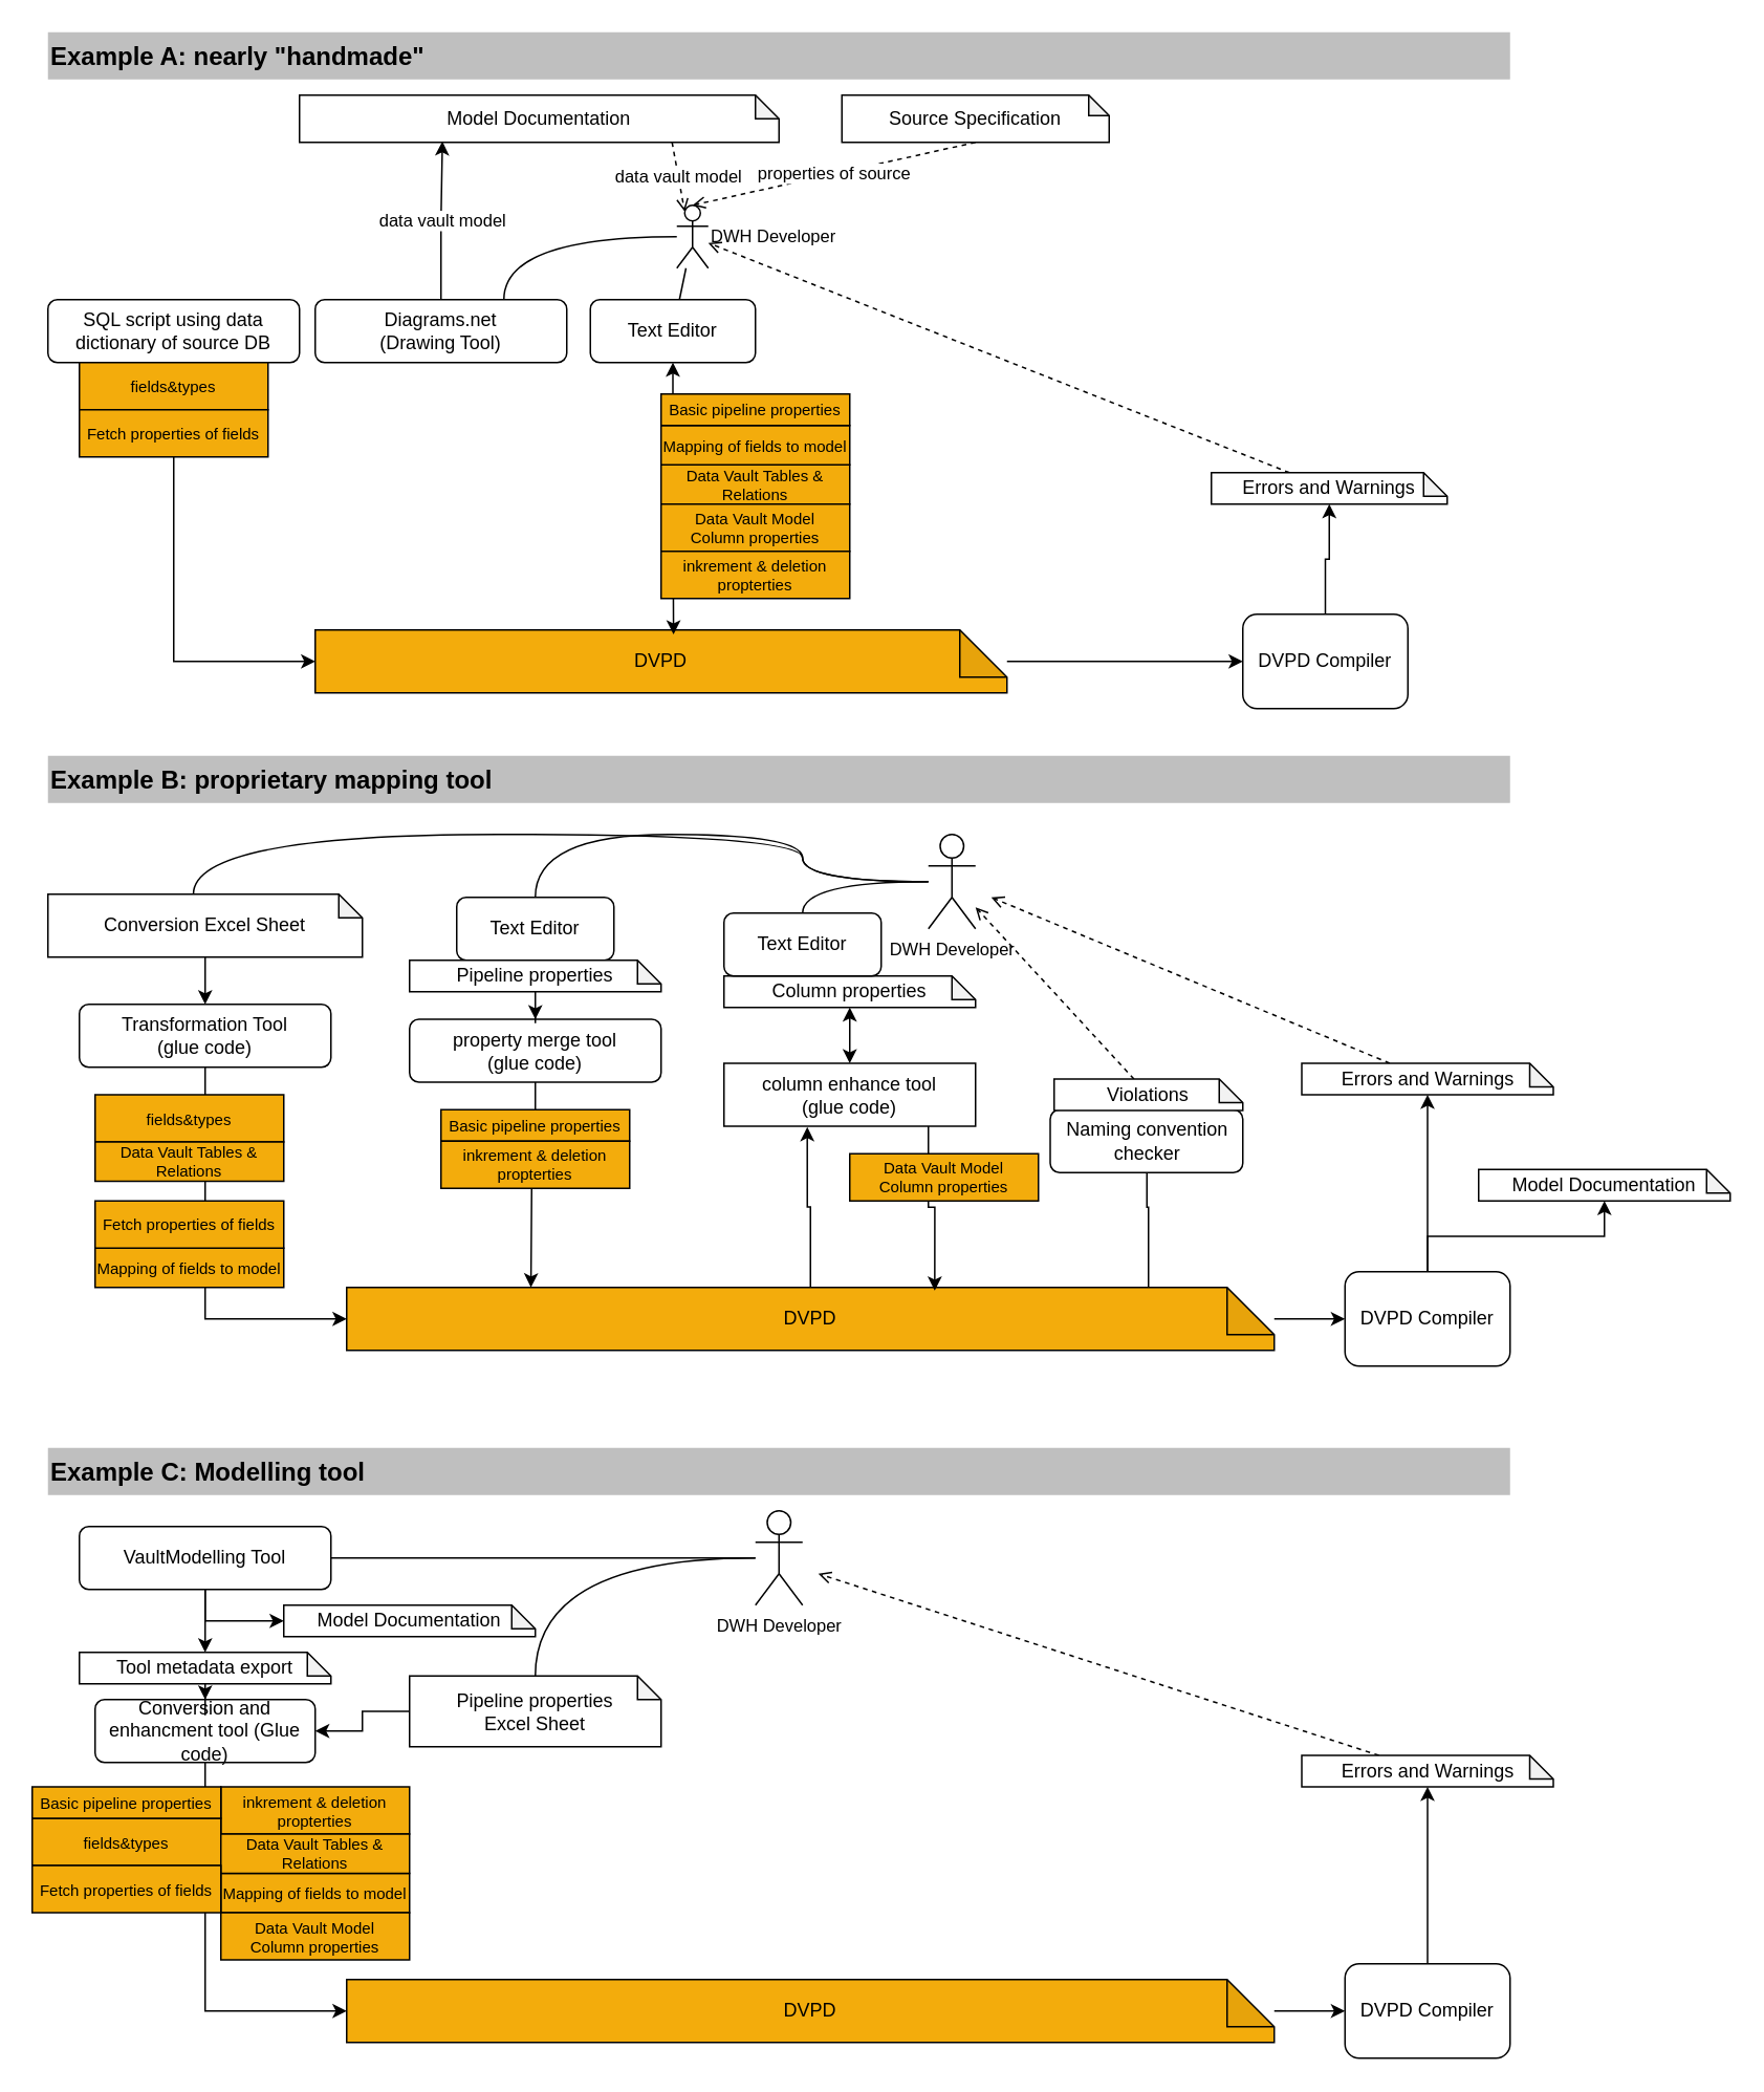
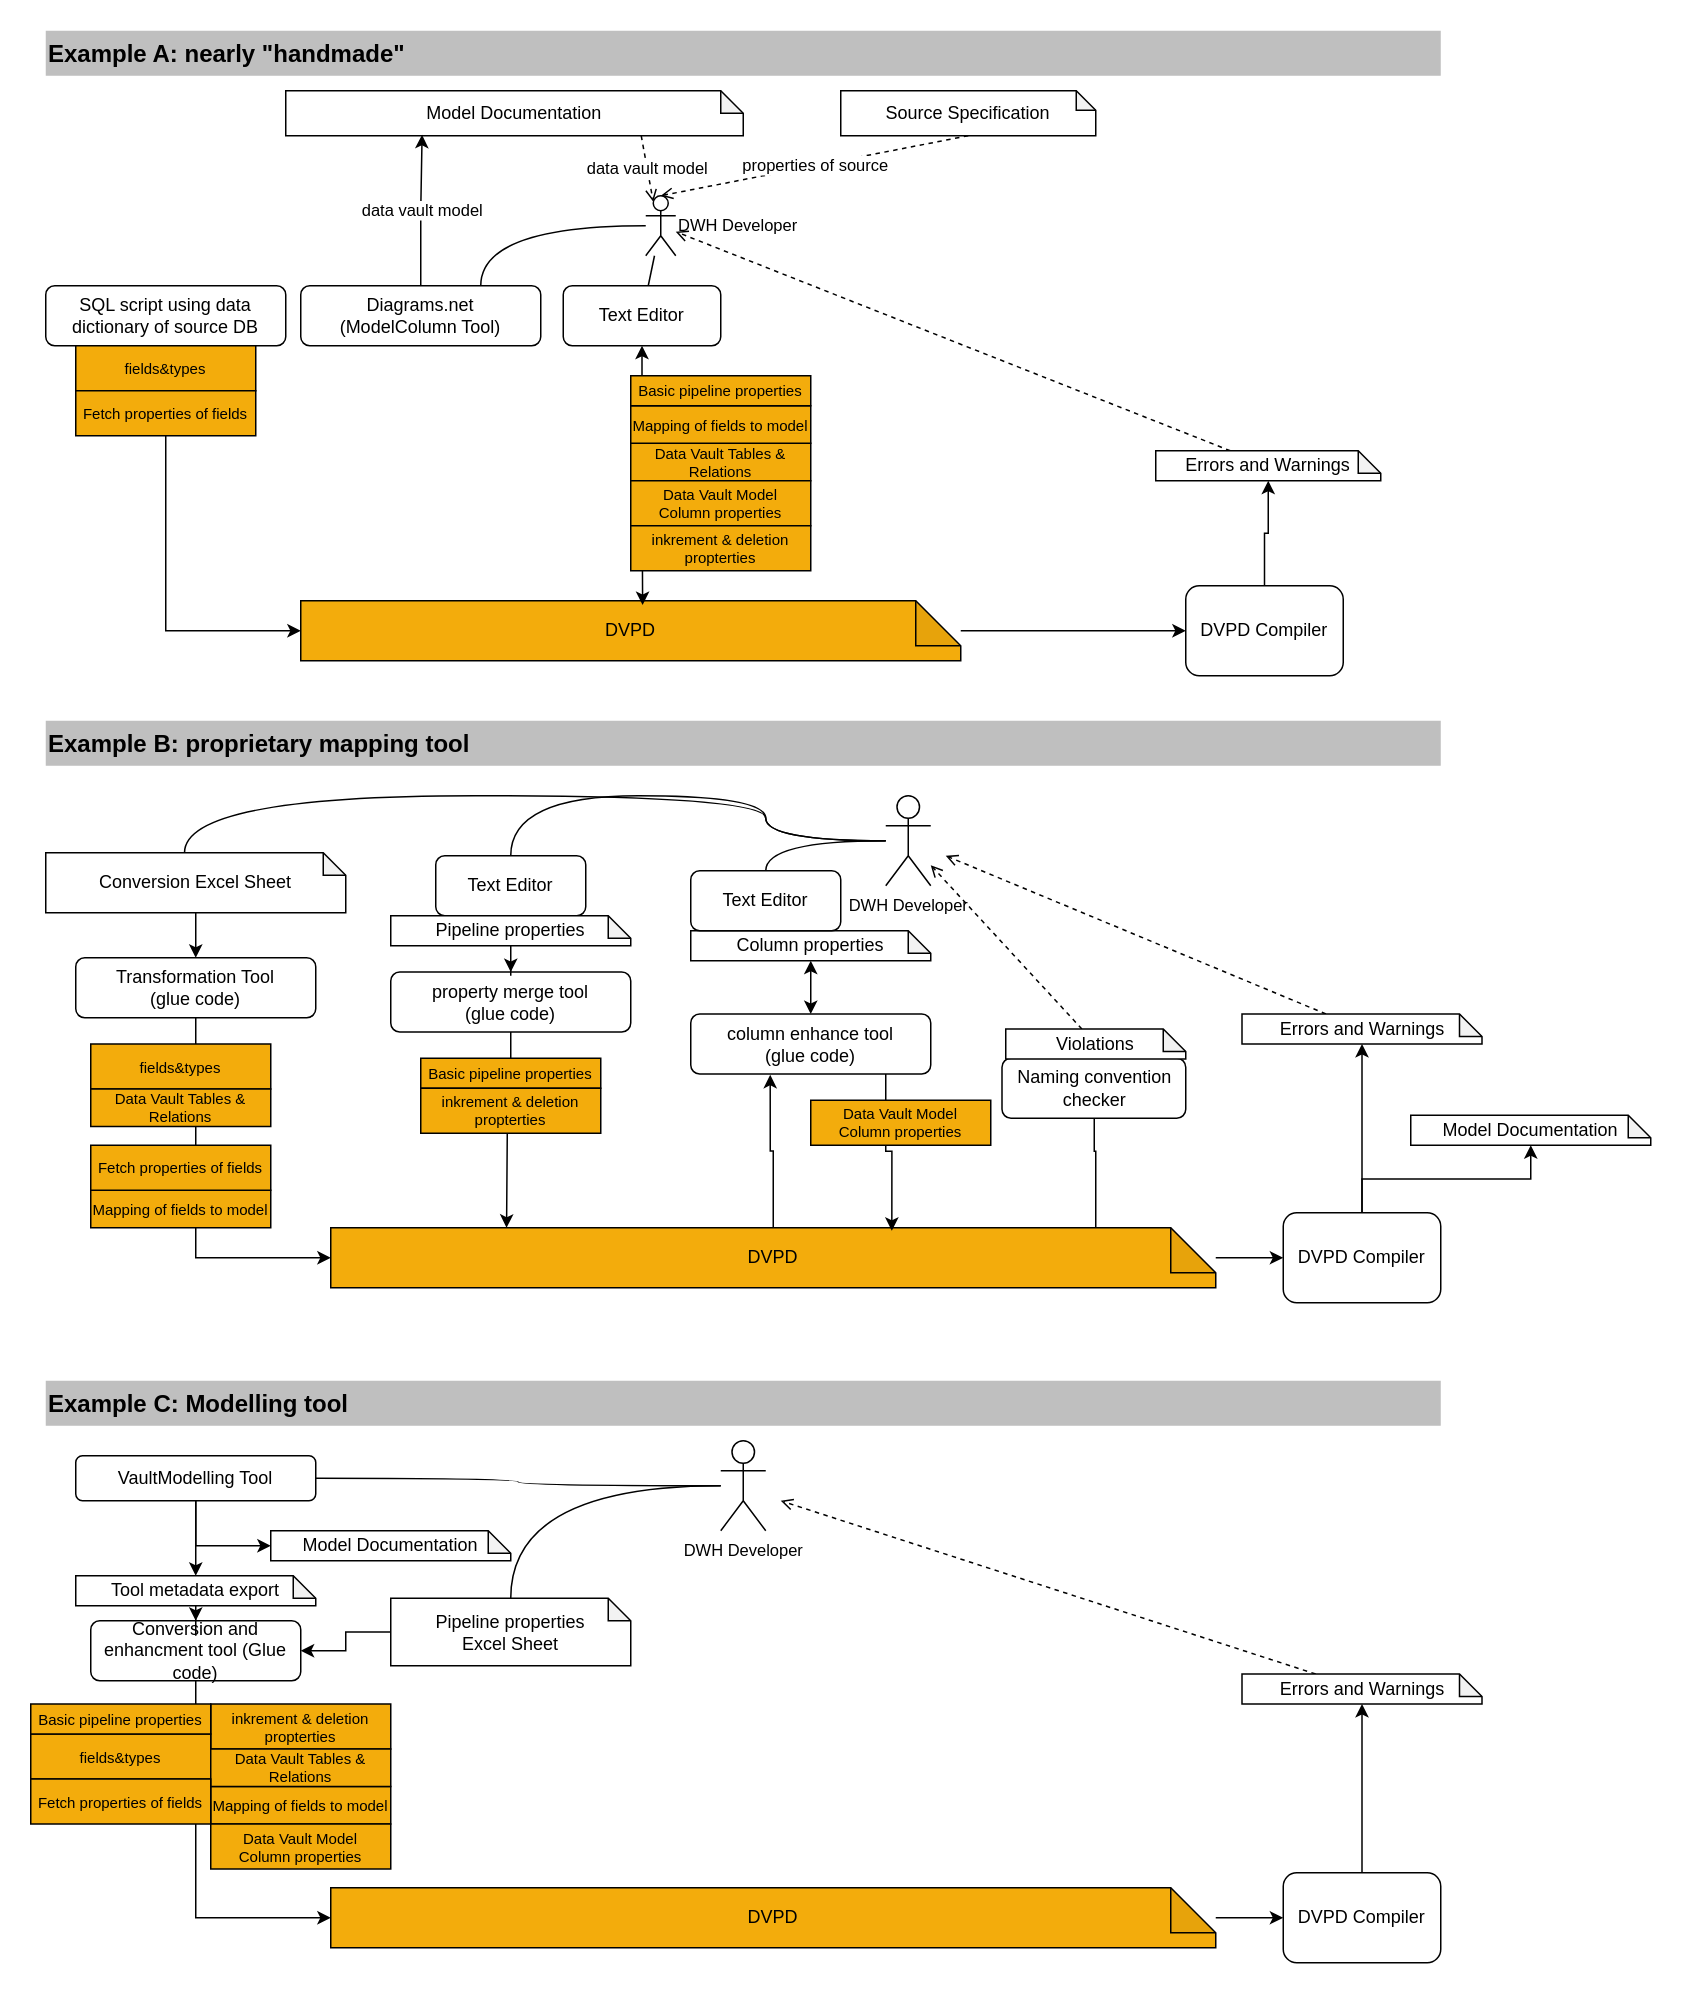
- <mxCell id="12" value="Source Specification" style="shape=note;whiteSpace=wrap;html=1;backgroundOutline=1;darkOpacity=0.05;size=13;" parent="1" vertex="1"><mxGeometry x="535" y="60" width="170" height="30" as="geometry" /></mxCell>
+ <mxCell id="12" value="Source Specification" style="shape=note;whiteSpace=wrap;html=1;backgroundOutline=1;darkOpacity=0.05;size=13;" parent="1" vertex="1"><mxGeometry x="560" y="60" width="170" height="30" as="geometry" /></mxCell>
- <mxCell id="10" value="Diagrams.net&lt;br&gt;(Drawing Tool)" style="rounded=1;whiteSpace=wrap;html=1;" parent="1" vertex="1"><mxGeometry x="200" y="190" width="160" height="40" as="geometry" /></mxCell>
+ <mxCell id="10" value="Diagrams.net&lt;br&gt;(ModelColumn Tool)" style="rounded=1;whiteSpace=wrap;html=1;" parent="1" vertex="1"><mxGeometry x="200" y="190" width="160" height="40" as="geometry" /></mxCell>
- <mxCell id="61" value="column enhance tool&lt;br&gt;(glue code)" style="whiteSpace=wrap;html=1;rounded=0;" parent="1" vertex="1"><mxGeometry x="460" y="675.5" width="160" height="40" as="geometry" /></mxCell>
+ <mxCell id="61" value="column enhance tool&lt;br&gt;(glue code)" style="rounded=1;whiteSpace=wrap;html=1;" parent="1" vertex="1"><mxGeometry x="460" y="675.5" width="160" height="40" as="geometry" /></mxCell>
- <mxCell id="67" value="VaultModelling Tool" style="rounded=1;whiteSpace=wrap;html=1;" parent="1" vertex="1"><mxGeometry x="50" y="970" width="160" height="40" as="geometry" /></mxCell>
+ <mxCell id="67" value="VaultModelling Tool" style="rounded=1;whiteSpace=wrap;html=1;" parent="1" vertex="1"><mxGeometry x="50" y="970" width="160" height="30" as="geometry" /></mxCell>
